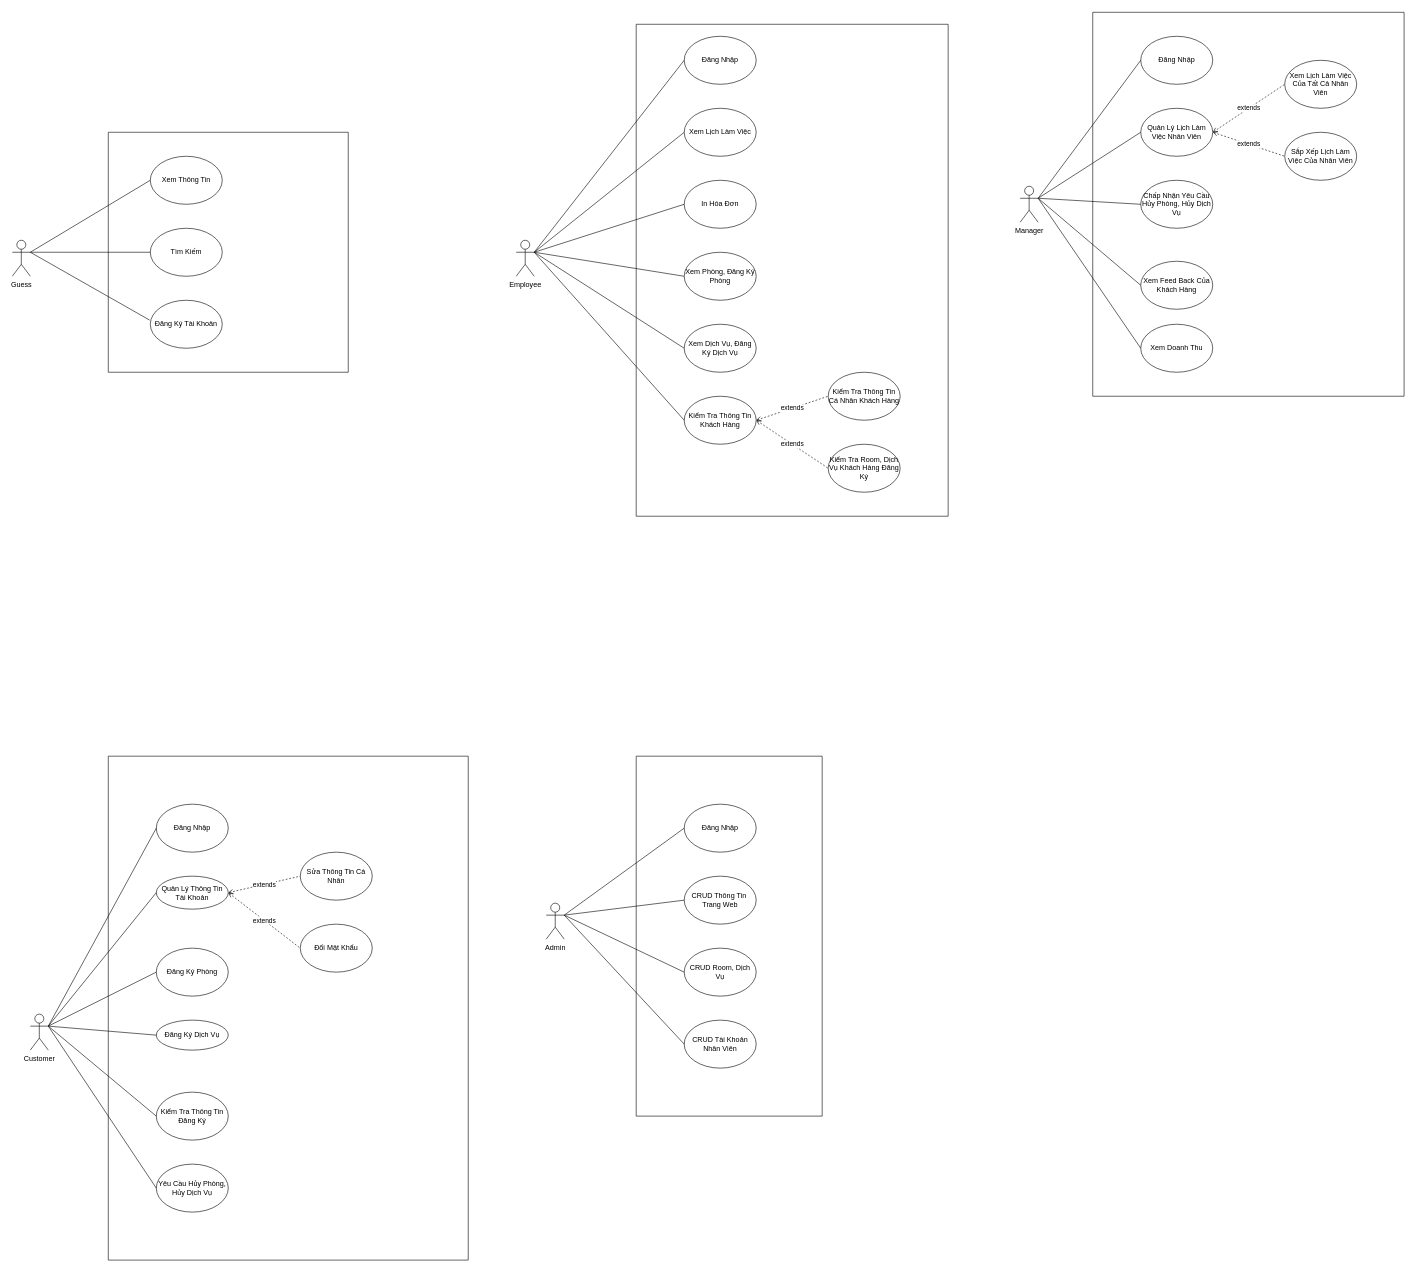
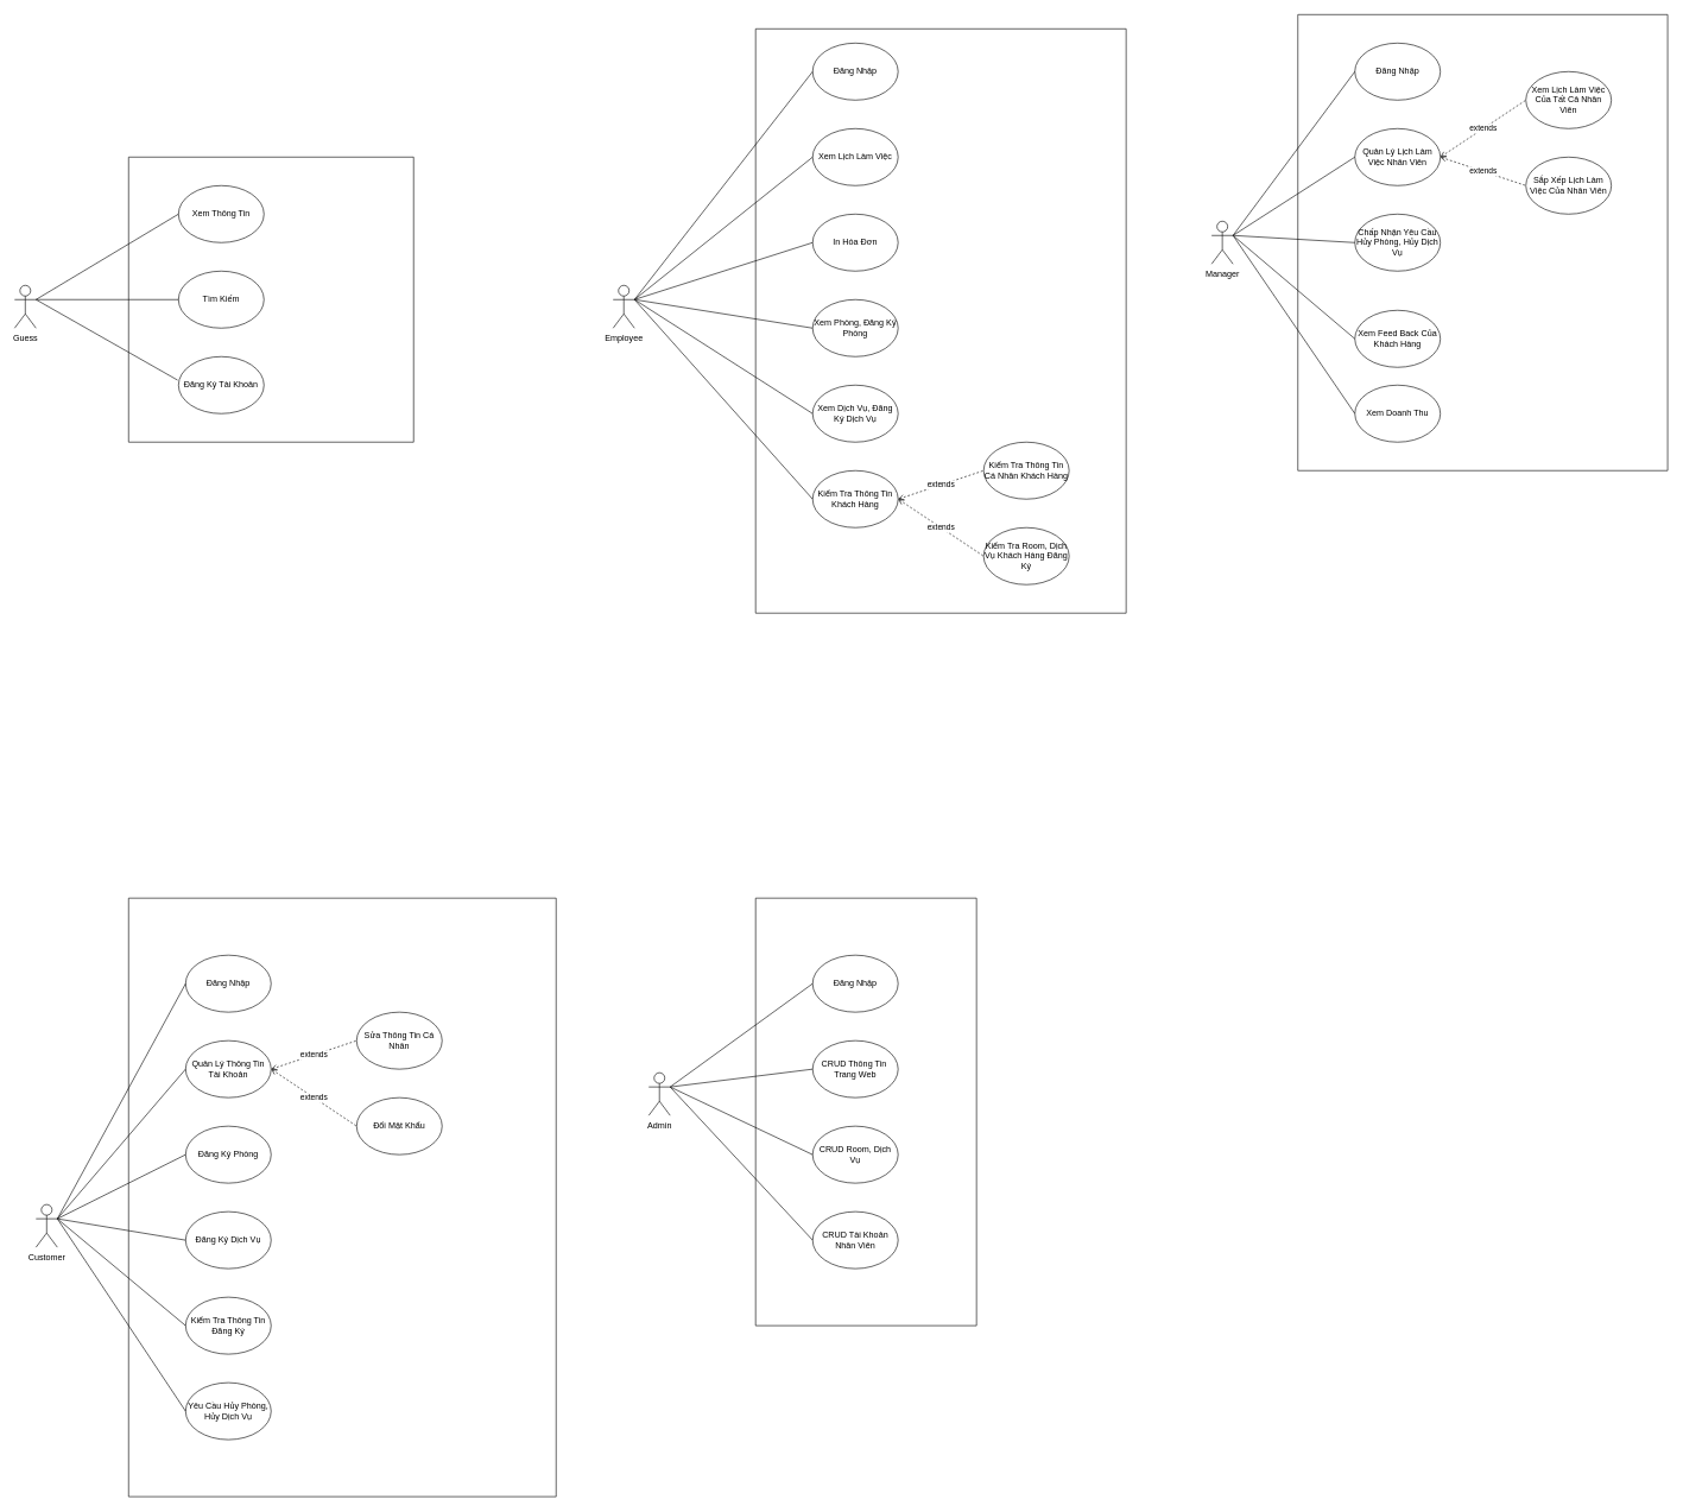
- <mxCell id="16" value="Quản Lý Thông Tin Tài Khoản" style="ellipse;whiteSpace=wrap;html=1;" parent="10" vertex="1"><mxGeometry x="80" y="200" width="120" height="55" as="geometry" /></mxCell>
+ <mxCell id="16" value="Quản Lý Thông Tin Tài Khoản" style="ellipse;whiteSpace=wrap;html=1;" parent="10" vertex="1"><mxGeometry x="80" y="200" width="120" height="80" as="geometry" /></mxCell>
- <mxCell id="12" value="Đăng Ký Dịch Vụ" style="ellipse;whiteSpace=wrap;html=1;" parent="10" vertex="1"><mxGeometry x="80" y="440" width="120" height="50" as="geometry" /></mxCell>
+ <mxCell id="12" value="Đăng Ký Dịch Vụ" style="ellipse;whiteSpace=wrap;html=1;" parent="10" vertex="1"><mxGeometry x="80" y="440" width="120" height="80" as="geometry" /></mxCell>
